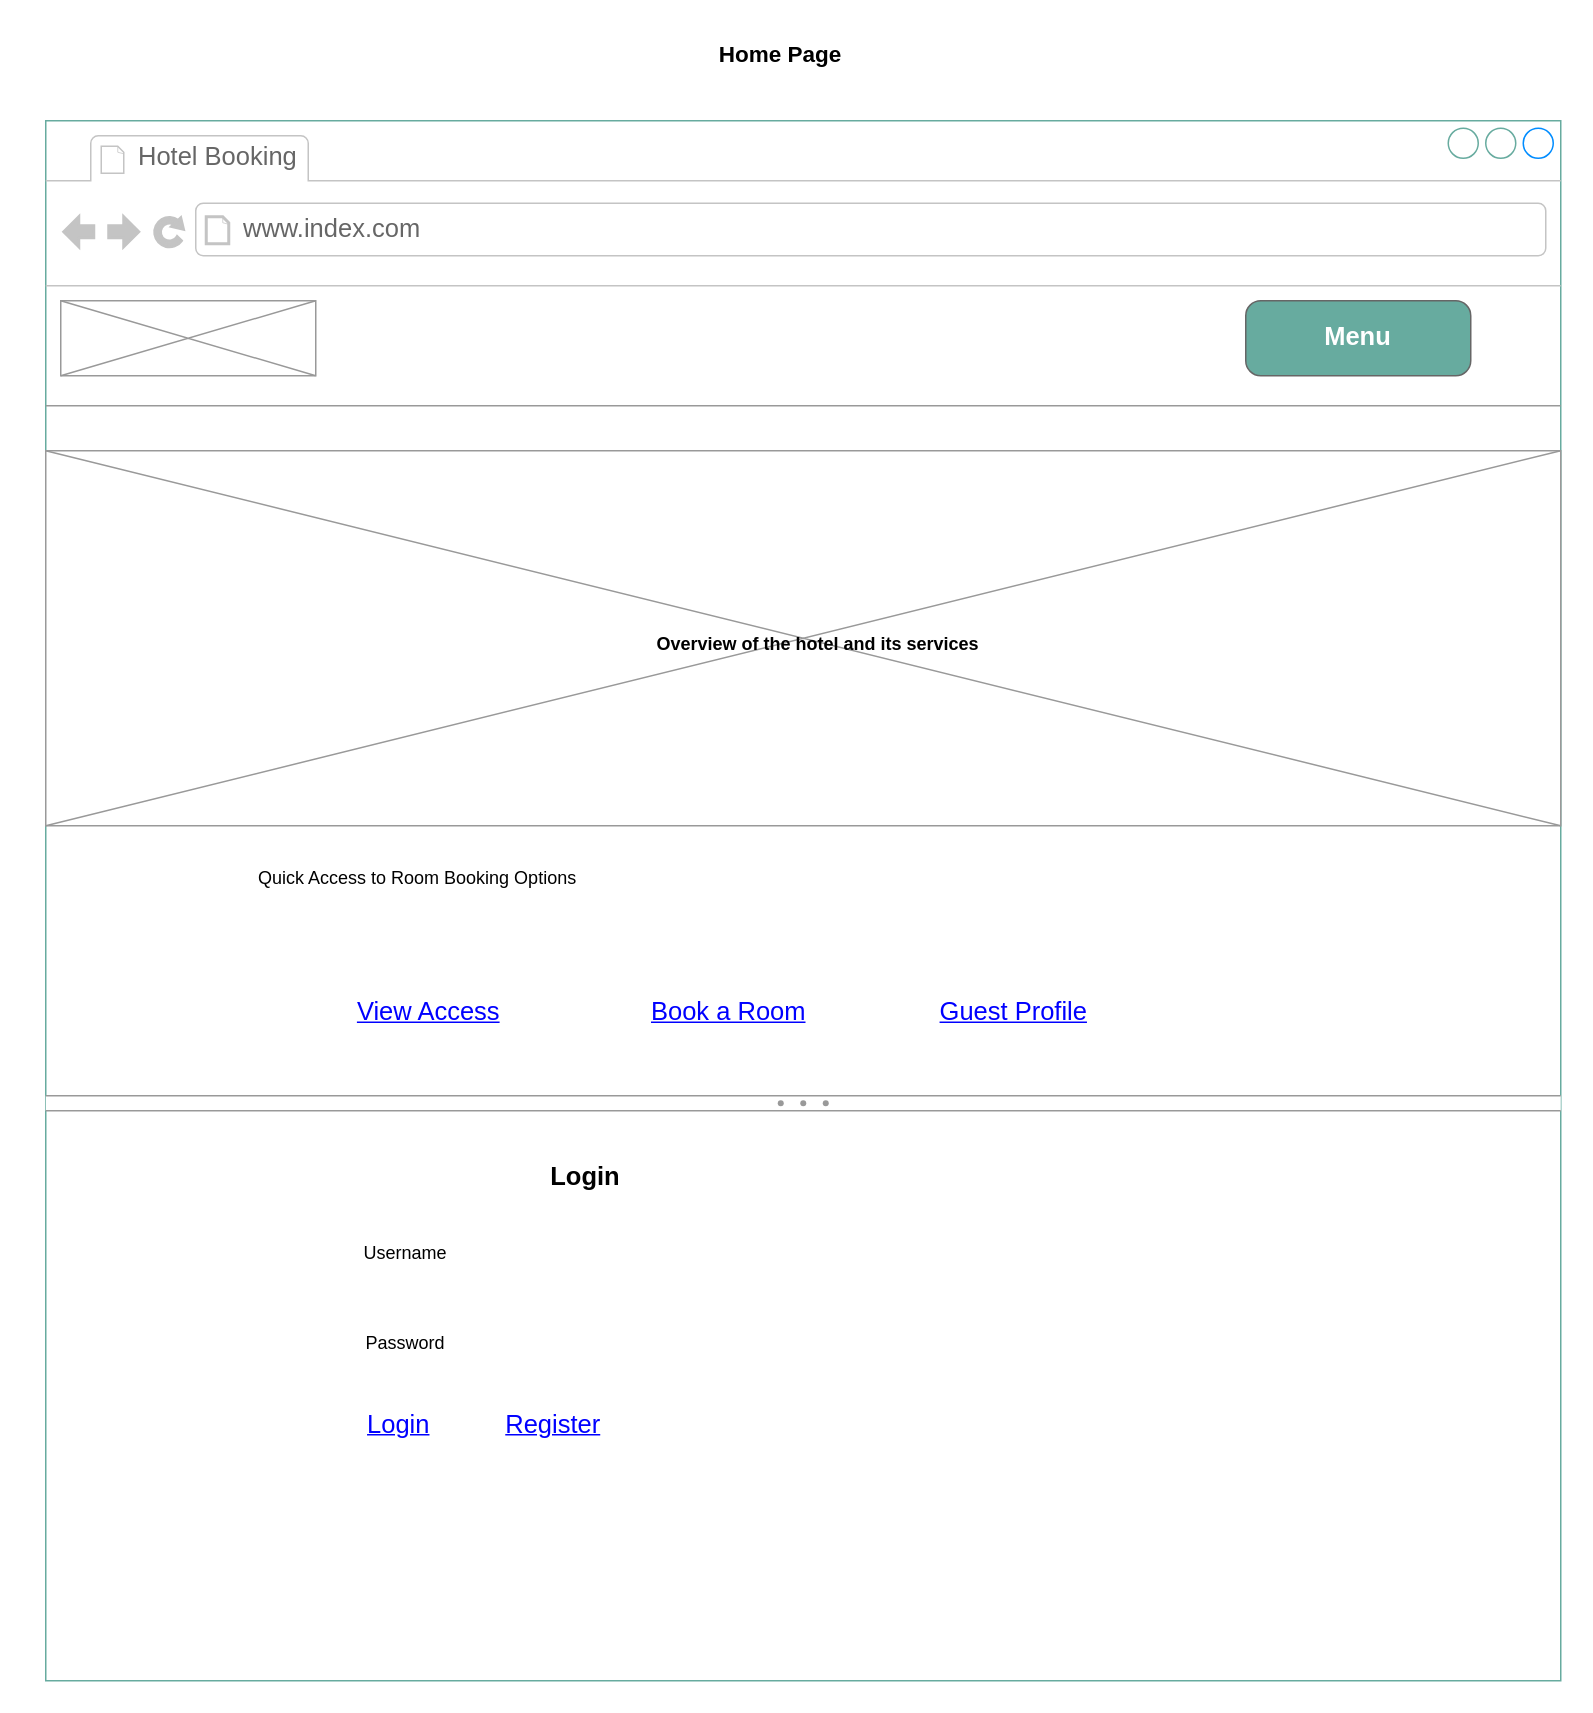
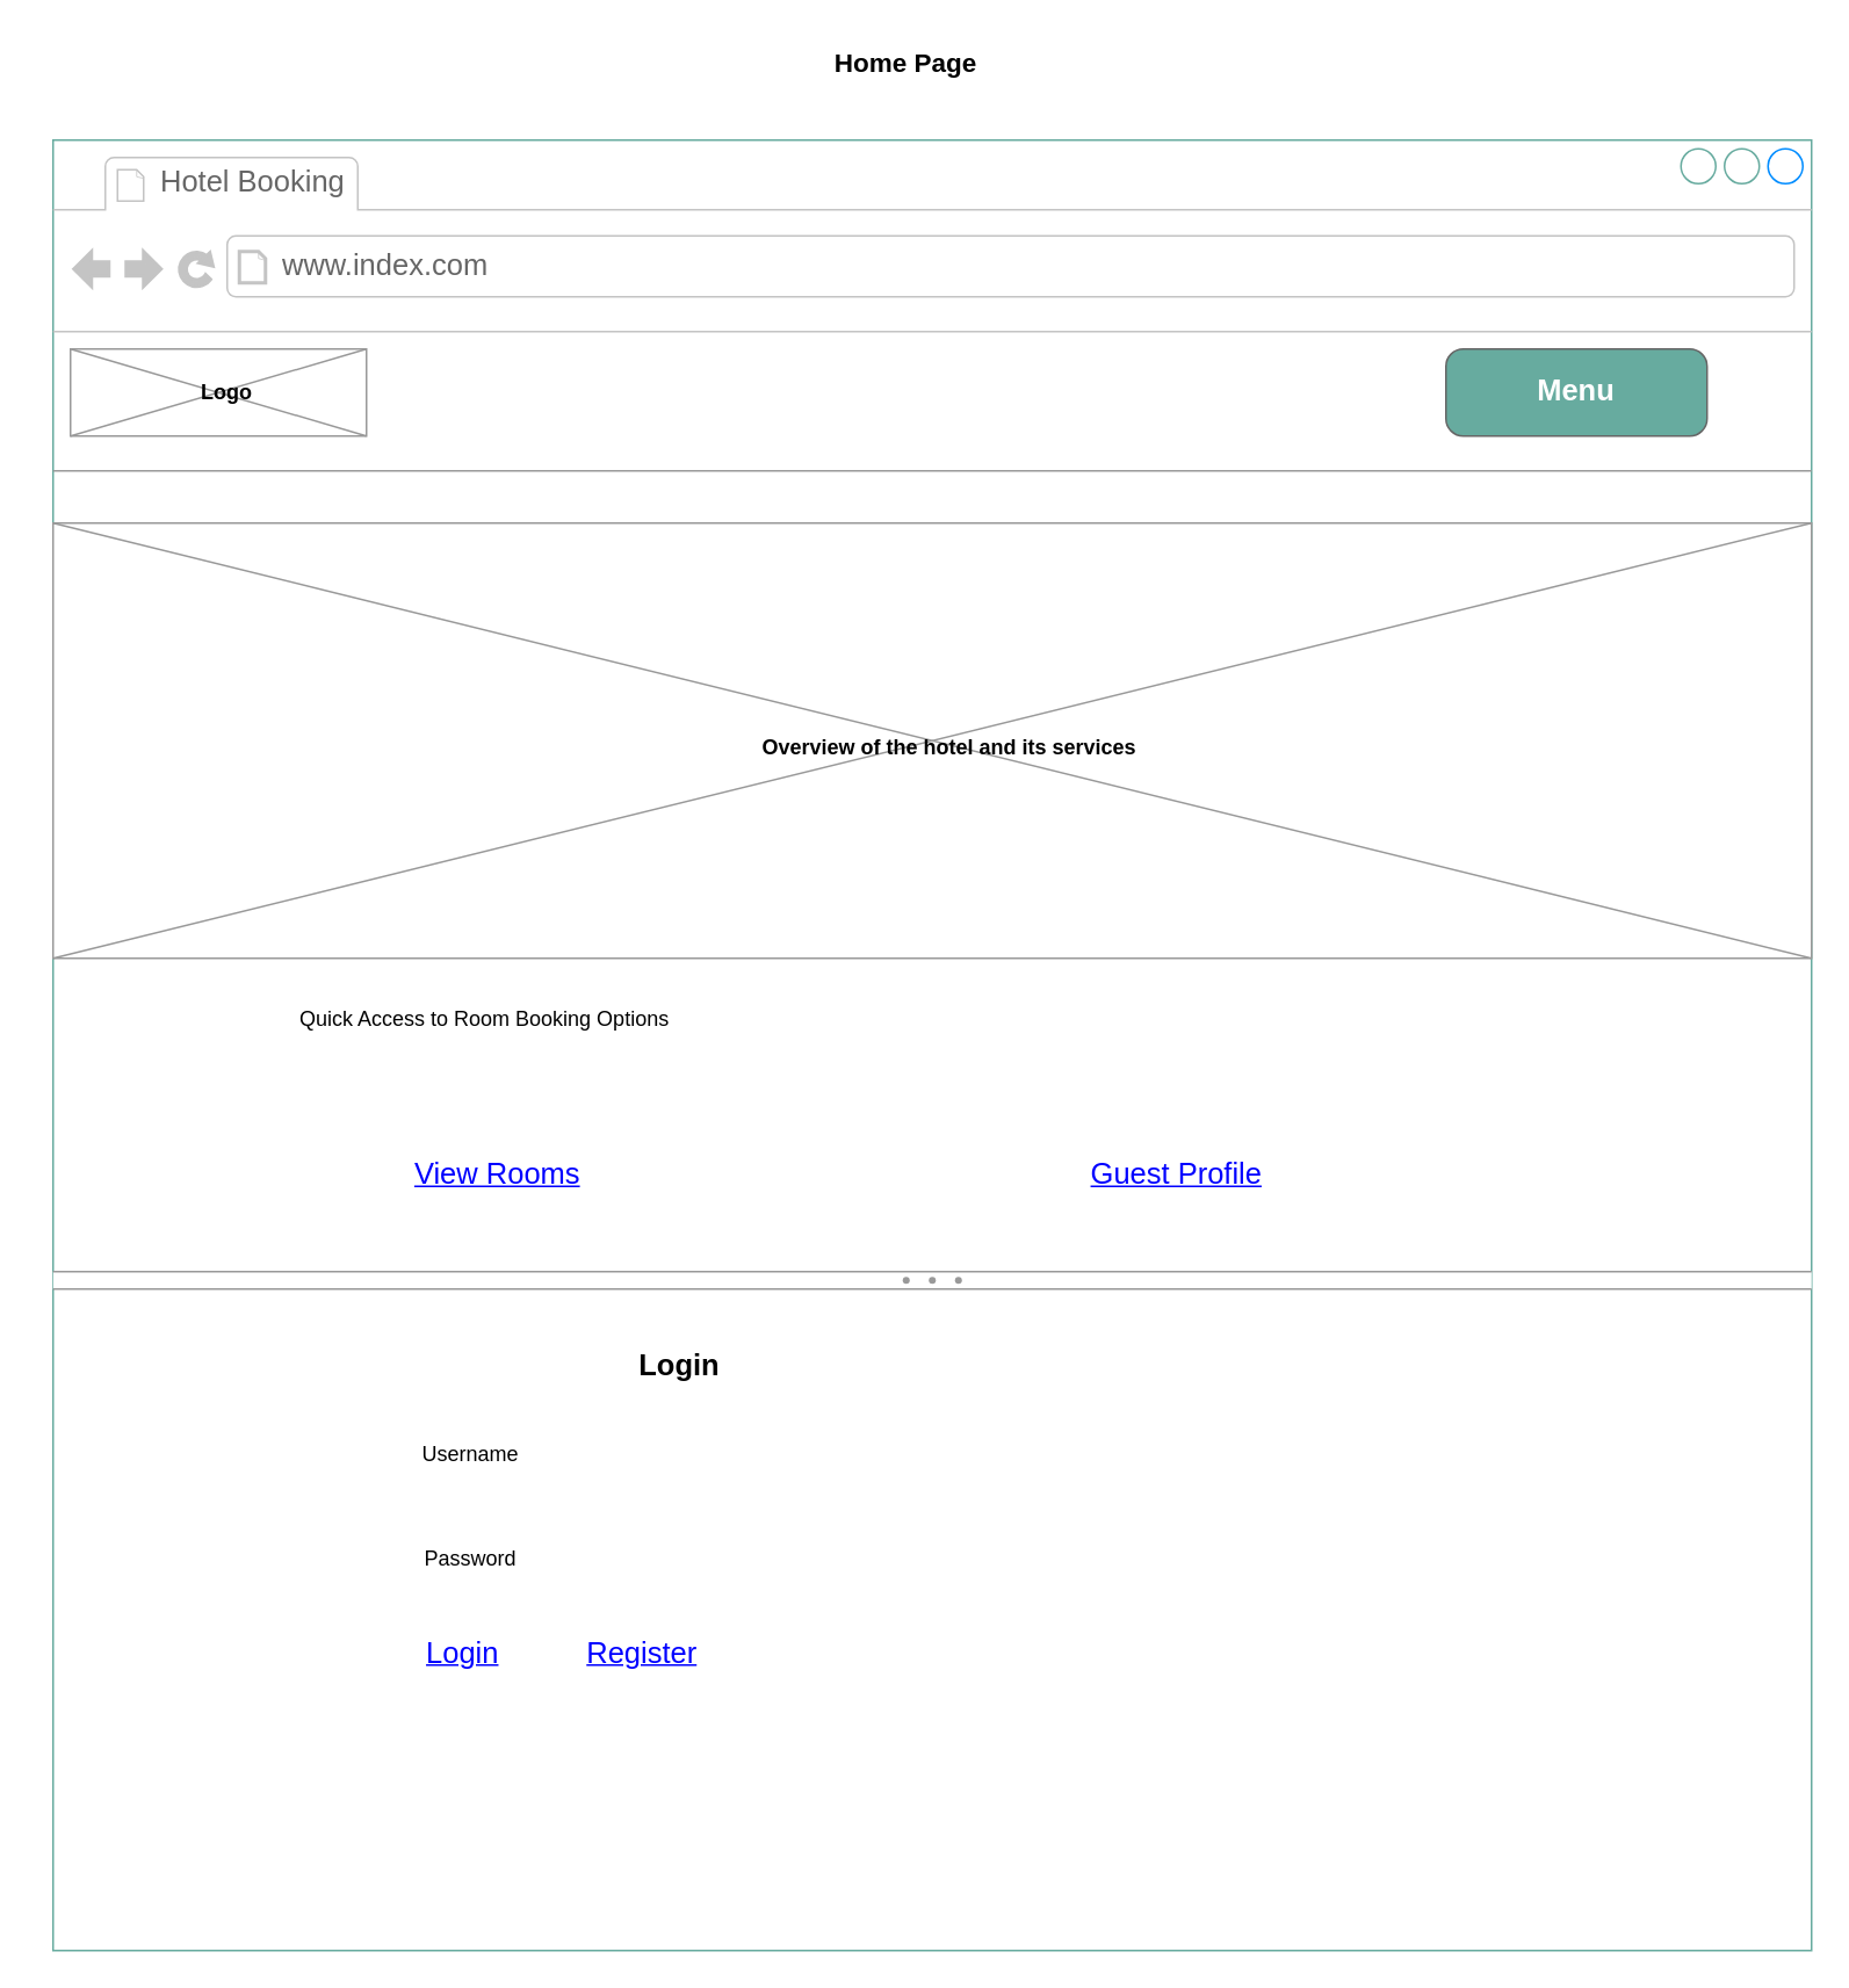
+ <mxCell id="7" value="&lt;b&gt;Logo&lt;/b&gt;" style="text;html=1;align=center;verticalAlign=middle;whiteSpace=wrap;rounded=0;" vertex="1" parent="2"><mxGeometry x="70" y="130" width="60" height="30" as="geometry" /></mxCell>
- <mxCell id="11" value="View Access" style="shape=rectangle;strokeColor=none;fillColor=none;linkText=;fontSize=17;fontColor=#0000ff;fontStyle=4;html=1;align=center;" vertex="1" parent="2"><mxGeometry x="180" y="580" width="150" height="30" as="geometry" /></mxCell>
+ <mxCell id="11" value="View Rooms" style="shape=rectangle;strokeColor=none;fillColor=none;linkText=;fontSize=17;fontColor=#0000ff;fontStyle=4;html=1;align=center;" vertex="1" parent="2"><mxGeometry x="180" y="580" width="150" height="30" as="geometry" /></mxCell>
- <mxCell id="12" value="Book a Room" style="shape=rectangle;strokeColor=none;fillColor=none;linkText=;fontSize=17;fontColor=#0000ff;fontStyle=4;html=1;align=center;" vertex="1" parent="2"><mxGeometry x="380" y="580" width="150" height="30" as="geometry" /></mxCell>
